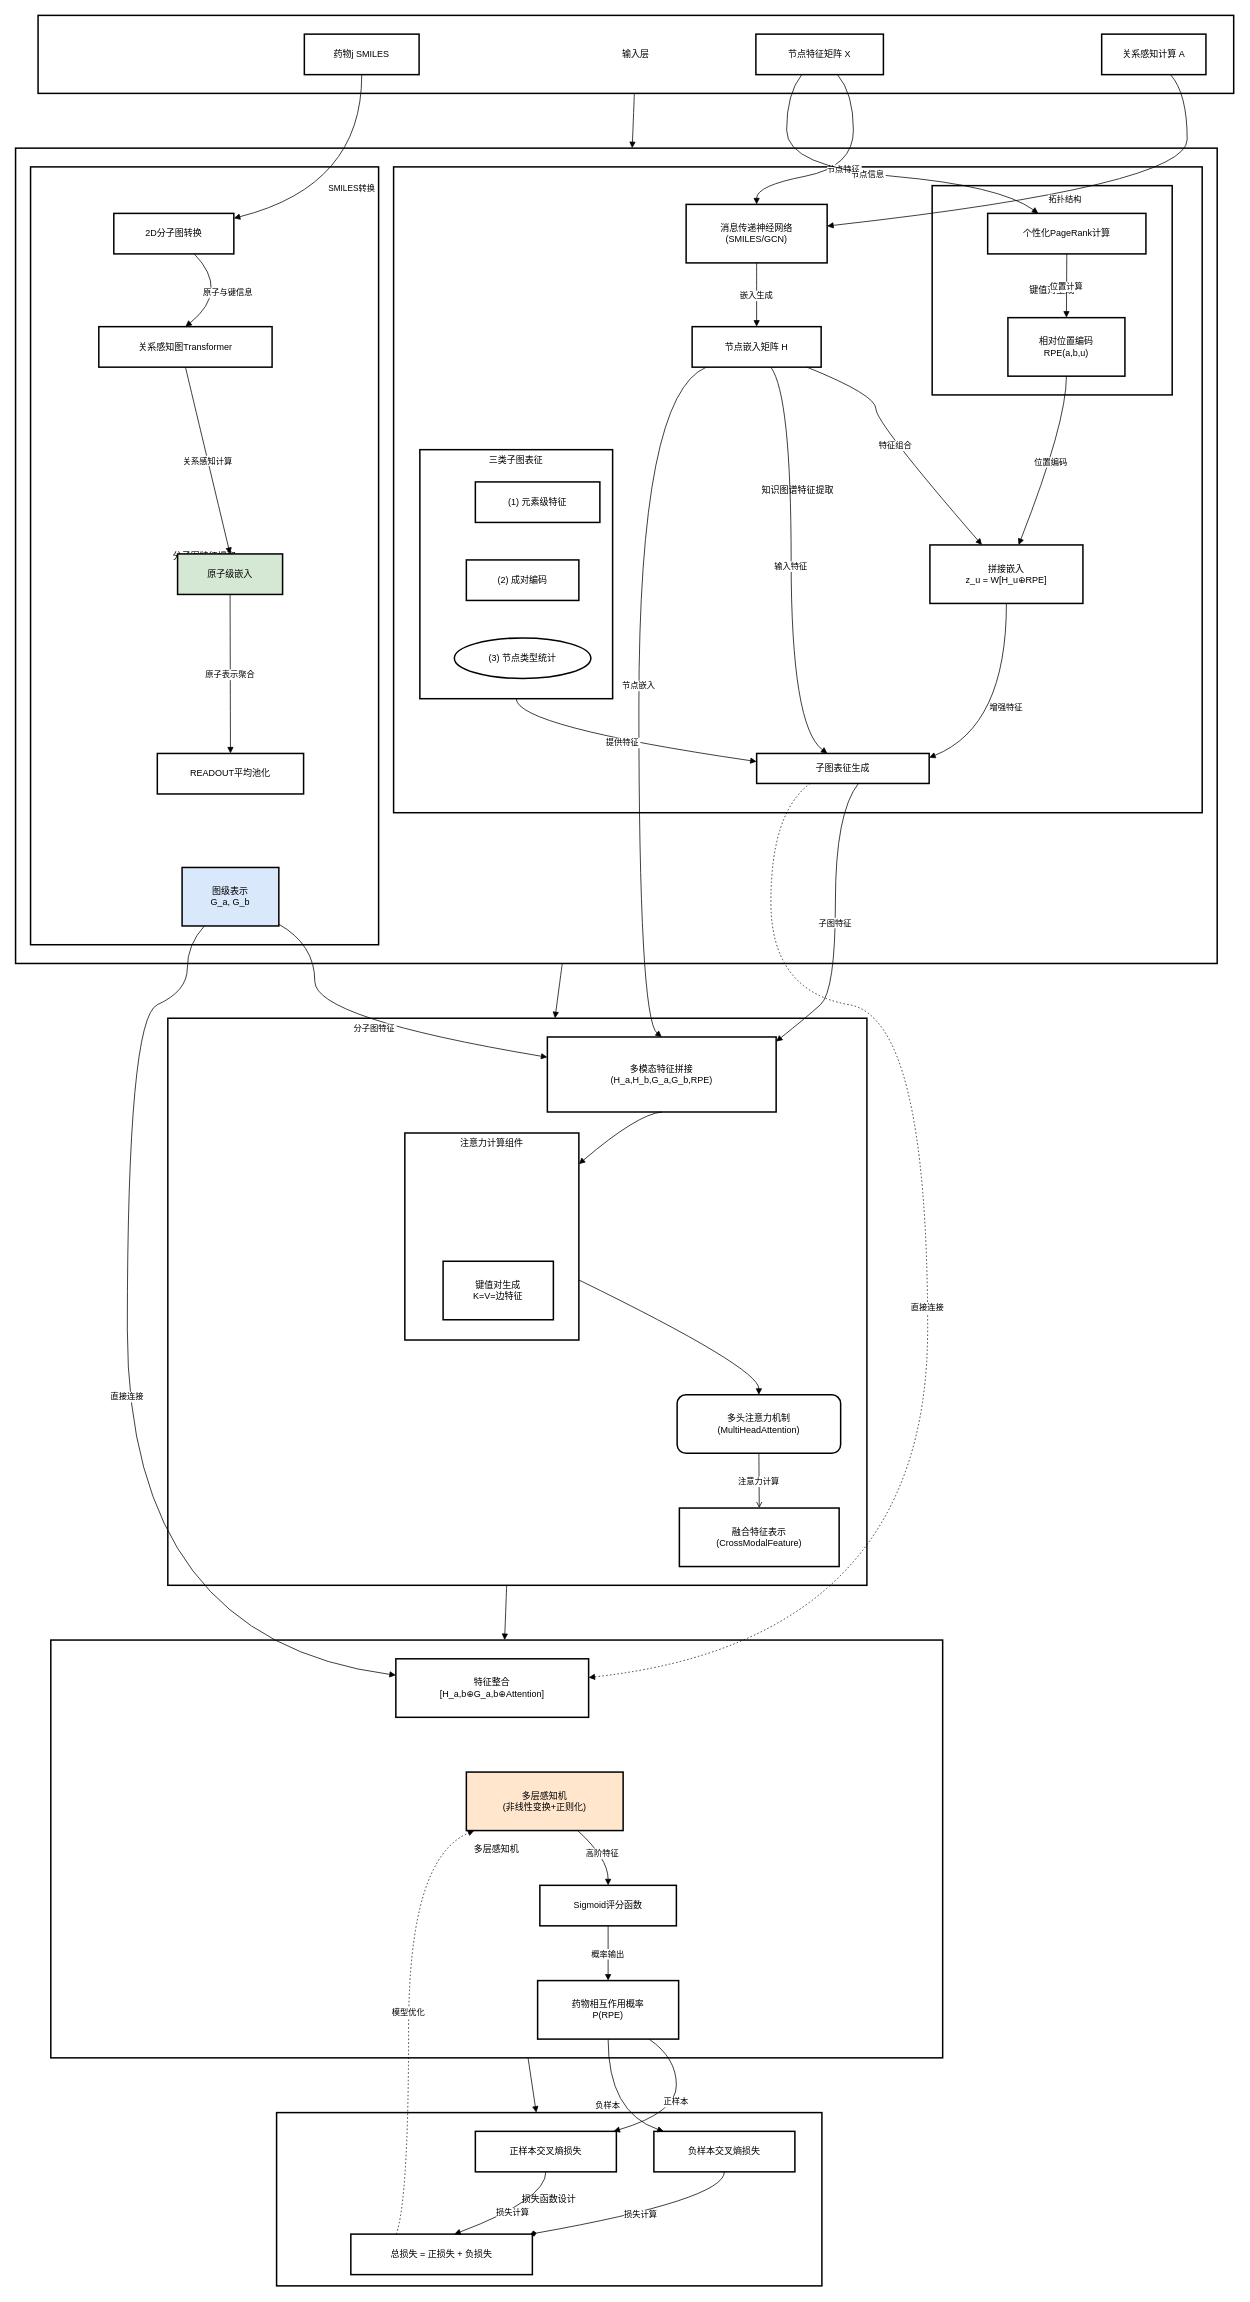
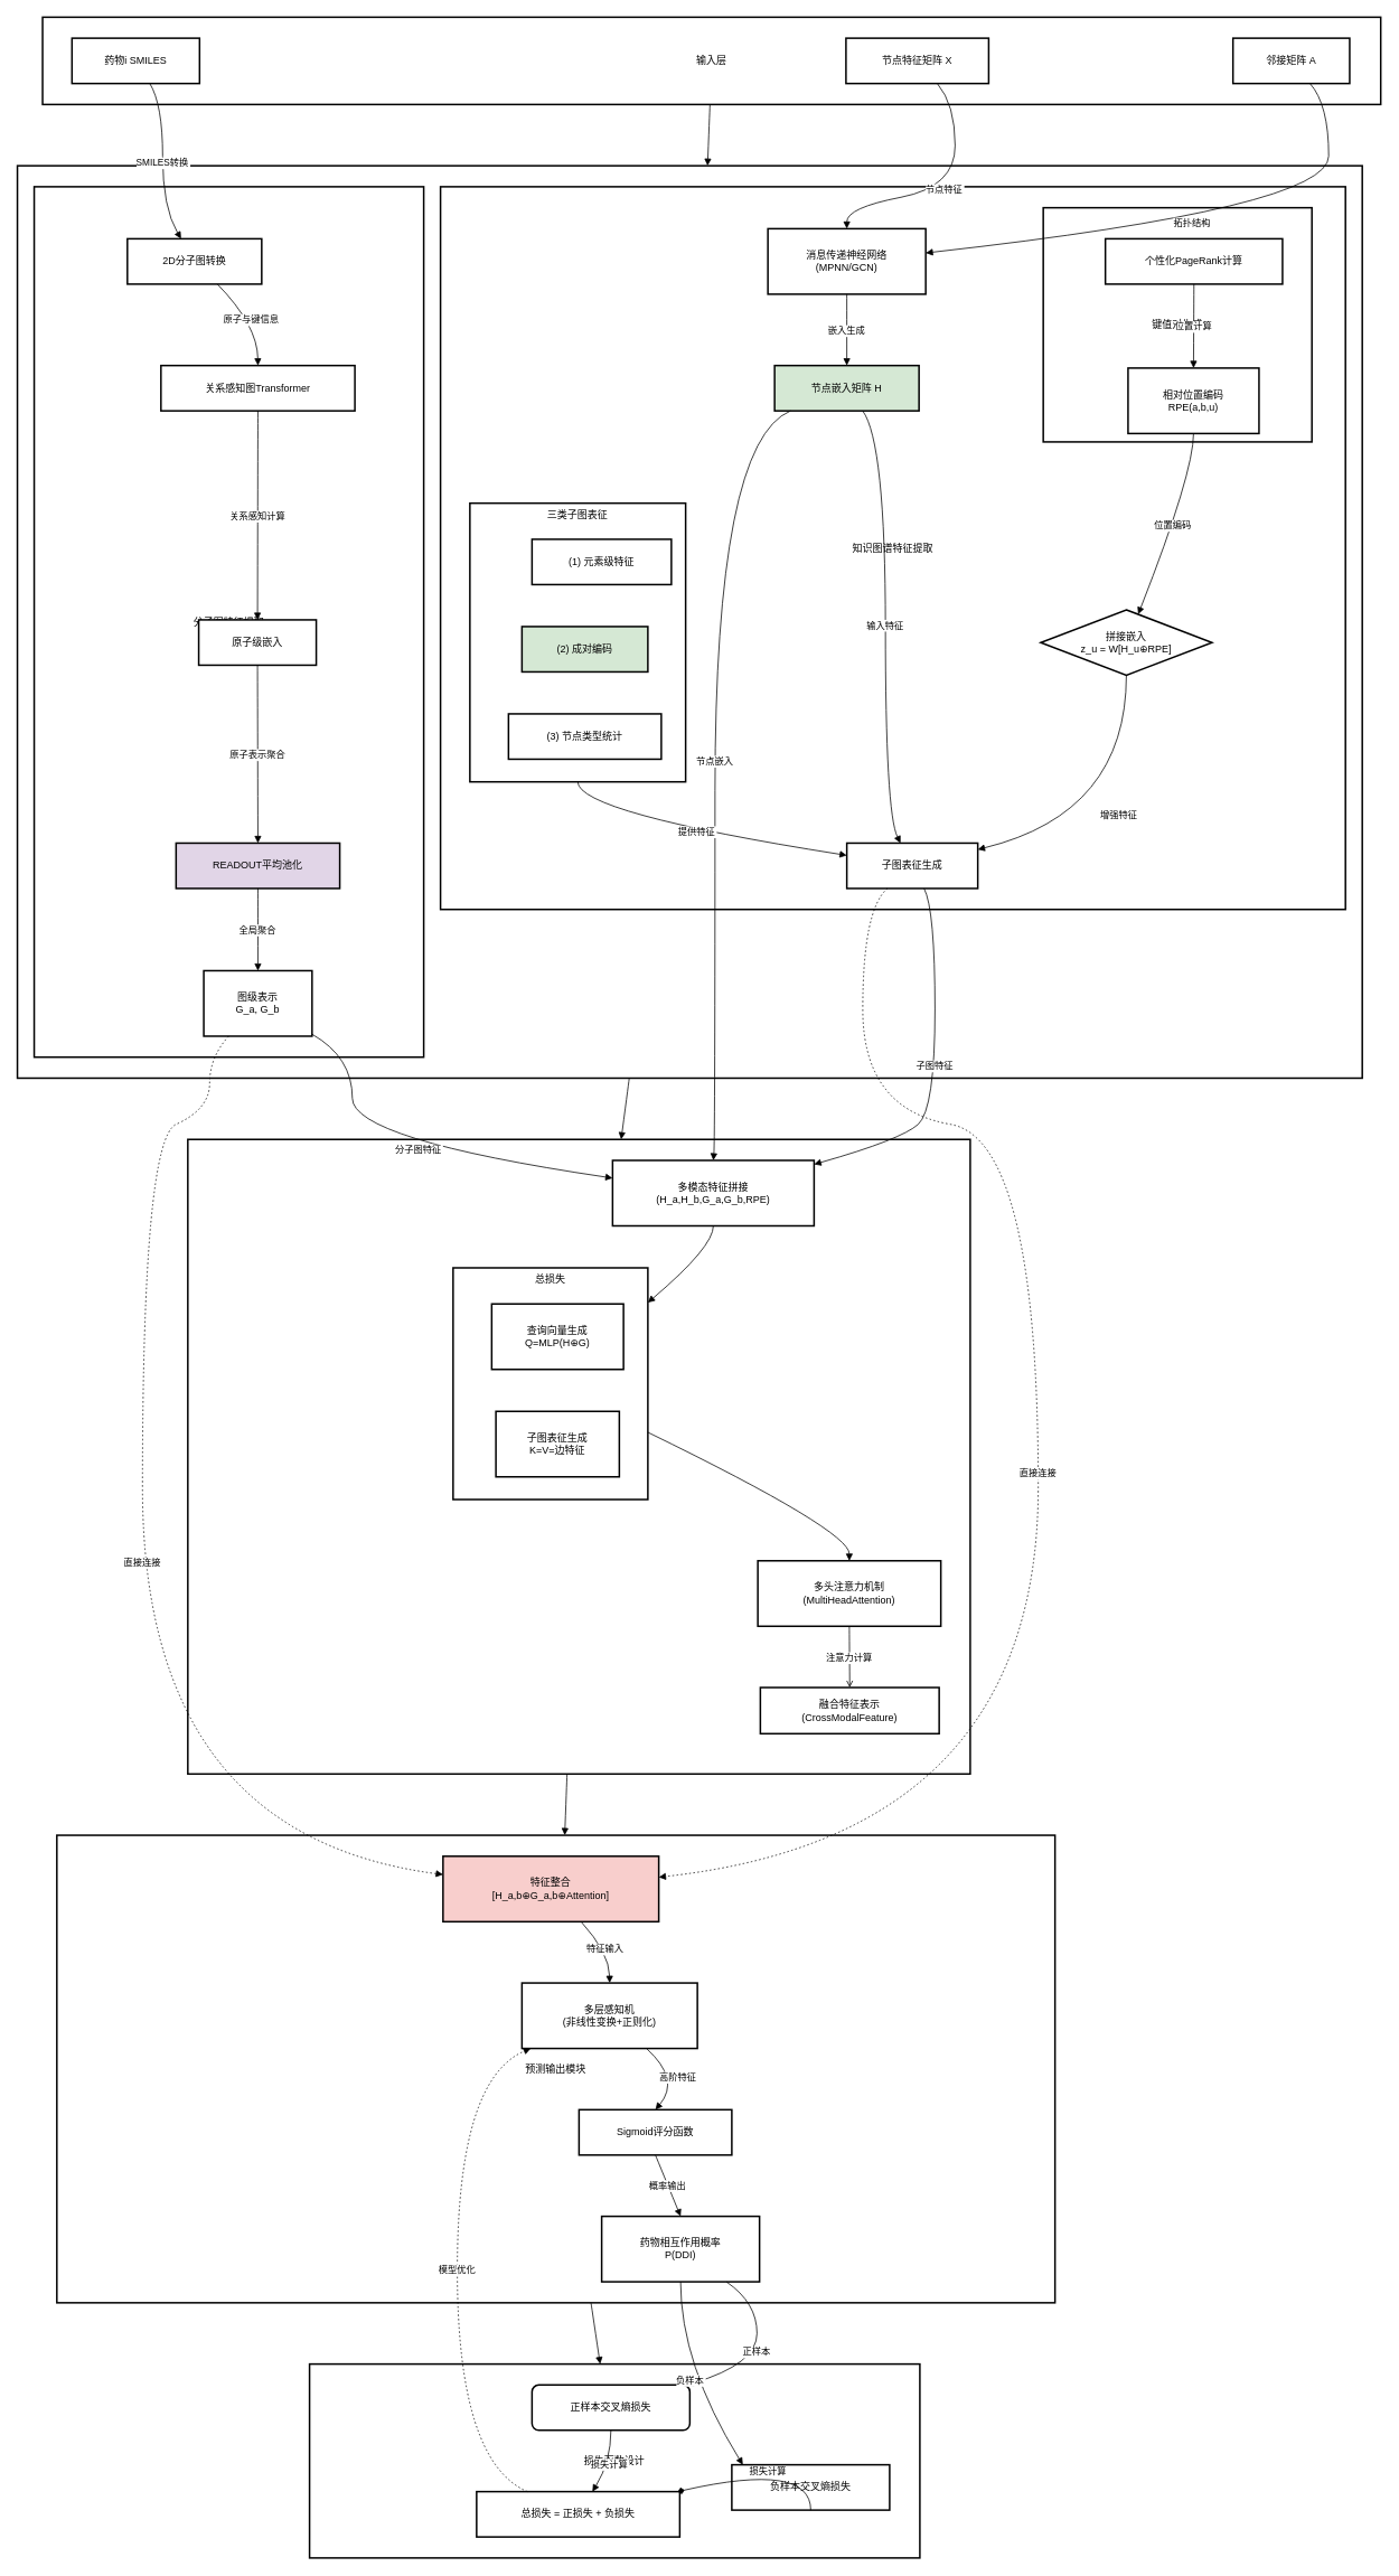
+ <mxCell id="17" value="药物i SMILES" style="whiteSpace=wrap;strokeWidth=2;" vertex="1" parent="1"><mxGeometry x="85" y="45" width="152" height="54" as="geometry" /></mxCell>
- <mxCell id="18" value="药物j SMILES" style="whiteSpace=wrap;strokeWidth=2;" vertex="1" parent="1"><mxGeometry x="405" y="45" width="153" height="54" as="geometry" /></mxCell>
- <mxCell id="20" value="关系感知计算 A" style="whiteSpace=wrap;strokeWidth=2;" vertex="1" parent="1"><mxGeometry x="1468" y="45" width="139" height="54" as="geometry" /></mxCell>
+ <mxCell id="20" value="邻接矩阵 A" style="whiteSpace=wrap;strokeWidth=2;" vertex="1" parent="1"><mxGeometry x="1468" y="45" width="139" height="54" as="geometry" /></mxCell>
+ <mxCell id="42" value="SMILES转换" style="curved=1;startArrow=none;endArrow=block;exitX=0.61;exitY=1;entryX=0.4;entryY=0;rounded=0;" edge="1" parent="1" source="17" target="27"><mxGeometry relative="1" as="geometry"><Array as="points"><mxPoint x="193" y="124" /><mxPoint x="193" y="247" /></Array></mxGeometry></mxCell>
- <mxCell id="43" value="SMILES转换" style="curved=1;startArrow=none;endArrow=block;exitX=0.5;exitY=1;entryX=1;entryY=0.12;rounded=0;" edge="1" parent="1" source="18" target="27"><mxGeometry relative="1" as="geometry"><Array as="points"><mxPoint x="482" y="247" /></Array></mxGeometry></mxCell>
- <mxCell id="46" value="节点信息" style="curved=1;startArrow=none;endArrow=block;exitX=0.36;exitY=1;entryX=0.32;entryY=0;rounded=0;" edge="1" parent="1" source="19" target="23"><mxGeometry relative="1" as="geometry"><Array as="points"><mxPoint x="1048" y="124" /><mxPoint x="1048" y="222" /><mxPoint x="1332" y="247" /></Array></mxGeometry></mxCell>
- <mxCell id="21" value="消息传递神经网络&#10;(SMILES/GCN)" style="whiteSpace=wrap;strokeWidth=2;" vertex="1" parent="1"><mxGeometry x="914" y="272" width="188" height="78" as="geometry" /></mxCell>
+ <mxCell id="21" value="消息传递神经网络&#10;(MPNN/GCN)" style="whiteSpace=wrap;strokeWidth=2;" vertex="1" parent="1"><mxGeometry x="914" y="272" width="188" height="78" as="geometry" /></mxCell>
- <mxCell id="28" value="关系感知图Transformer" style="whiteSpace=wrap;strokeWidth=2;" vertex="1" parent="1"><mxGeometry x="131" y="435" width="231" height="54" as="geometry" /></mxCell>
+ <mxCell id="28" value="关系感知图Transformer" style="whiteSpace=wrap;strokeWidth=2;" vertex="1" parent="1"><mxGeometry x="191" y="435" width="231" height="54" as="geometry" /></mxCell>
- <mxCell id="22" value="节点嵌入矩阵 H" style="whiteSpace=wrap;strokeWidth=2;" vertex="1" parent="1"><mxGeometry x="922" y="435" width="172" height="54" as="geometry" /></mxCell>
+ <mxCell id="22" value="节点嵌入矩阵 H" style="whiteSpace=wrap;strokeWidth=2;fillColor=#d5e8d4;" vertex="1" parent="1"><mxGeometry x="922" y="435" width="172" height="54" as="geometry" /></mxCell>
- <mxCell id="24" value="相对位置编码&#10;RPE(a,b,u)" style="whiteSpace=wrap;strokeWidth=2;" vertex="1" parent="1"><mxGeometry x="1343" y="423" width="156" height="78" as="geometry" /></mxCell>
+ <mxCell id="24" value="相对位置编码&#10;RPE(a,b,u)" style="whiteSpace=wrap;strokeWidth=2;" vertex="1" parent="1"><mxGeometry x="1343" y="438" width="156" height="78" as="geometry" /></mxCell>
- <mxCell id="49" value="特征组合" style="curved=1;startArrow=none;endArrow=block;exitX=0.89;exitY=1;entryX=0.34;entryY=0;rounded=0;" edge="1" parent="1" source="22" target="25"><mxGeometry relative="1" as="geometry"><Array as="points"><mxPoint x="1167" y="526" /><mxPoint x="1167" y="563" /></Array></mxGeometry></mxCell>
- <mxCell id="29" value="原子级嵌入" style="whiteSpace=wrap;strokeWidth=2;fillColor=#d5e8d4;" vertex="1" parent="1"><mxGeometry x="236" y="738" width="140" height="54" as="geometry" /></mxCell>
+ <mxCell id="29" value="原子级嵌入" style="whiteSpace=wrap;strokeWidth=2;" vertex="1" parent="1"><mxGeometry x="236" y="738" width="140" height="54" as="geometry" /></mxCell>
- <mxCell id="25" value="拼接嵌入&#10;z_u = W[H_u⊕RPE]" style="whiteSpace=wrap;strokeWidth=2;" vertex="1" parent="1"><mxGeometry x="1239" y="726" width="204" height="78" as="geometry" /></mxCell>
+ <mxCell id="25" value="拼接嵌入&#10;z_u = W[H_u⊕RPE]" style="rhombus;whiteSpace=wrap;strokeWidth=2;" vertex="1" parent="1"><mxGeometry x="1239" y="726" width="204" height="78" as="geometry" /></mxCell>
- <mxCell id="13" value="(2) 成对编码" style="whiteSpace=wrap;strokeWidth=2;" vertex="1" parent="11"><mxGeometry x="62" y="147" width="150" height="54" as="geometry" /></mxCell>
+ <mxCell id="13" value="(2) 成对编码" style="whiteSpace=wrap;strokeWidth=2;fillColor=#d5e8d4;" vertex="1" parent="11"><mxGeometry x="62" y="147" width="150" height="54" as="geometry" /></mxCell>
- <mxCell id="14" value="(3) 节点类型统计" style="ellipse;whiteSpace=wrap;strokeWidth=2;" vertex="1" parent="11"><mxGeometry x="46" y="251" width="182" height="54" as="geometry" /></mxCell>
+ <mxCell id="14" value="(3) 节点类型统计" style="whiteSpace=wrap;strokeWidth=2;" vertex="1" parent="11"><mxGeometry x="46" y="251" width="182" height="54" as="geometry" /></mxCell>
- <mxCell id="26" value="子图表征生成" style="whiteSpace=wrap;strokeWidth=2;" vertex="1" parent="1"><mxGeometry x="1008" y="1004" width="230" height="40" as="geometry" /></mxCell>
+ <mxCell id="26" value="子图表征生成" style="whiteSpace=wrap;strokeWidth=2;" vertex="1" parent="1"><mxGeometry x="1008" y="1004" width="156" height="54" as="geometry" /></mxCell>
- <mxCell id="30" value="READOUT平均池化" style="whiteSpace=wrap;strokeWidth=2;" vertex="1" parent="1"><mxGeometry x="209" y="1004" width="195" height="54" as="geometry" /></mxCell>
+ <mxCell id="30" value="READOUT平均池化" style="whiteSpace=wrap;strokeWidth=2;fillColor=#e1d5e7;" vertex="1" parent="1"><mxGeometry x="209" y="1004" width="195" height="54" as="geometry" /></mxCell>
+ <mxCell id="56" value="全局聚合" style="curved=1;startArrow=none;endArrow=block;exitX=0.5;exitY=1;entryX=0.5;entryY=0;rounded=0;" edge="1" parent="1" source="30" target="31"><mxGeometry relative="1" as="geometry"><Array as="points" /></mxGeometry></mxCell>
- <mxCell id="31" value="图级表示&#10;G_a, G_b" style="whiteSpace=wrap;strokeWidth=2;fillColor=#dae8fc;" vertex="1" parent="1"><mxGeometry x="242" y="1156" width="129" height="78" as="geometry" /></mxCell>
+ <mxCell id="31" value="图级表示&#10;G_a, G_b" style="whiteSpace=wrap;strokeWidth=2;" vertex="1" parent="1"><mxGeometry x="242" y="1156" width="129" height="78" as="geometry" /></mxCell>
- <mxCell id="32" value="多模态特征拼接&#10;(H_a,H_b,G_a,G_b,RPE)" style="whiteSpace=wrap;strokeWidth=2;" vertex="1" parent="1"><mxGeometry x="729" y="1382" width="305" height="100" as="geometry" /></mxCell>
+ <mxCell id="32" value="多模态特征拼接&#10;(H_a,H_b,G_a,G_b,RPE)" style="whiteSpace=wrap;strokeWidth=2;" vertex="1" parent="1"><mxGeometry x="729" y="1382" width="240" height="78" as="geometry" /></mxCell>
- <mxCell id="5" value="注意力计算组件" style="whiteSpace=wrap;strokeWidth=2;verticalAlign=top;" vertex="1" parent="1"><mxGeometry x="539" y="1510" width="232" height="276" as="geometry" /></mxCell>
+ <mxCell id="5" value="总损失" style="whiteSpace=wrap;strokeWidth=2;verticalAlign=top;" vertex="1" parent="1"><mxGeometry x="539" y="1510" width="232" height="276" as="geometry" /></mxCell>
- <mxCell id="62" value="直接连接" style="curved=1;dashed=0;dashPattern=2 3;startArrow=none;endArrow=block;exitX=0.23;exitY=1;entryX=0;entryY=0.28;rounded=0;" edge="1" parent="1" source="31" target="35"><mxGeometry relative="1" as="geometry"><Array as="points"><mxPoint x="249" y="1259" /><mxPoint x="249" y="1321" /><mxPoint x="169" y="1357" /><mxPoint x="169" y="2186" /></Array></mxGeometry></mxCell>
+ <mxCell id="62" value="直接连接" style="curved=1;dashed=1;dashPattern=2 3;startArrow=none;endArrow=block;exitX=0.23;exitY=1;entryX=0;entryY=0.28;rounded=0;" edge="1" parent="1" source="31" target="35"><mxGeometry relative="1" as="geometry"><Array as="points"><mxPoint x="249" y="1259" /><mxPoint x="249" y="1321" /><mxPoint x="169" y="1357" /><mxPoint x="169" y="2186" /></Array></mxGeometry></mxCell>
+ <mxCell id="6" value="查询向量生成&#10;Q=MLP(H⊕G)" style="whiteSpace=wrap;strokeWidth=2;" vertex="1" parent="5"><mxGeometry x="46" y="43" width="157" height="78" as="geometry" /></mxCell>
- <mxCell id="7" value="键值对生成&#10;K=V=边特征" style="whiteSpace=wrap;strokeWidth=2;" vertex="1" parent="5"><mxGeometry x="51" y="171" width="147" height="78" as="geometry" /></mxCell>
+ <mxCell id="7" value="子图表征生成&#10;K=V=边特征" style="whiteSpace=wrap;strokeWidth=2;" vertex="1" parent="5"><mxGeometry x="51" y="171" width="147" height="78" as="geometry" /></mxCell>
- <mxCell id="33" value="多头注意力机制&#10;(MultiHeadAttention)" style="whiteSpace=wrap;strokeWidth=2;rounded=1;" vertex="1" parent="1"><mxGeometry x="902" y="1859" width="218" height="78" as="geometry" /></mxCell>
+ <mxCell id="33" value="多头注意力机制&#10;(MultiHeadAttention)" style="whiteSpace=wrap;strokeWidth=2;" vertex="1" parent="1"><mxGeometry x="902" y="1859" width="218" height="78" as="geometry" /></mxCell>
- <mxCell id="34" value="融合特征表示&#10;(CrossModalFeature)" style="whiteSpace=wrap;strokeWidth=2;" vertex="1" parent="1"><mxGeometry x="905" y="2010" width="213" height="78" as="geometry" /></mxCell>
+ <mxCell id="34" value="融合特征表示&#10;(CrossModalFeature)" style="whiteSpace=wrap;strokeWidth=2;" vertex="1" parent="1"><mxGeometry x="905" y="2010" width="213" height="55" as="geometry" /></mxCell>
- <mxCell id="35" value="特征整合&#10;[H_a,b⊕G_a,b⊕Attention]" style="whiteSpace=wrap;strokeWidth=2;" vertex="1" parent="1"><mxGeometry x="527" y="2211" width="257" height="78" as="geometry" /></mxCell>
+ <mxCell id="35" value="特征整合&#10;[H_a,b⊕G_a,b⊕Attention]" style="whiteSpace=wrap;strokeWidth=2;fillColor=#f8cecc;" vertex="1" parent="1"><mxGeometry x="527" y="2211" width="257" height="78" as="geometry" /></mxCell>
+ <mxCell id="63" value="特征输入" style="curved=1;startArrow=none;endArrow=block;exitX=0.64;exitY=1;entryX=0.5;entryY=0;rounded=0;" edge="1" parent="1" source="35" target="36"><mxGeometry relative="1" as="geometry"><Array as="points"><mxPoint x="725" y="2326" /></Array></mxGeometry></mxCell>
- <mxCell id="36" value="多层感知机&#10;(非线性变换+正则化)" style="whiteSpace=wrap;strokeWidth=2;fillColor=#ffe6cc;" vertex="1" parent="1"><mxGeometry x="621" y="2362" width="209" height="78" as="geometry" /></mxCell>
+ <mxCell id="36" value="多层感知机&#10;(非线性变换+正则化)" style="whiteSpace=wrap;strokeWidth=2;" vertex="1" parent="1"><mxGeometry x="621" y="2362" width="209" height="78" as="geometry" /></mxCell>
- <mxCell id="3" value="多层感知机" style="whiteSpace=wrap;strokeWidth=2;" vertex="1" parent="1"><mxGeometry x="67" y="2186" width="1189" height="557" as="geometry" /></mxCell>
+ <mxCell id="3" value="预测输出模块" style="whiteSpace=wrap;strokeWidth=2;" vertex="1" parent="1"><mxGeometry x="67" y="2186" width="1189" height="557" as="geometry" /></mxCell>
- <mxCell id="37" value="Sigmoid评分函数" style="whiteSpace=wrap;strokeWidth=2;" vertex="1" parent="1"><mxGeometry x="719" y="2513" width="182" height="54" as="geometry" /></mxCell>
+ <mxCell id="37" value="Sigmoid评分函数" style="whiteSpace=wrap;strokeWidth=2;" vertex="1" parent="1"><mxGeometry x="689" y="2513" width="182" height="54" as="geometry" /></mxCell>
- <mxCell id="38" value="药物相互作用概率&#10;P(RPE)" style="whiteSpace=wrap;strokeWidth=2;" vertex="1" parent="1"><mxGeometry x="716" y="2640" width="188" height="78" as="geometry" /></mxCell>
+ <mxCell id="38" value="药物相互作用概率&#10;P(DDI)" style="whiteSpace=wrap;strokeWidth=2;" vertex="1" parent="1"><mxGeometry x="716" y="2640" width="188" height="78" as="geometry" /></mxCell>
- <mxCell id="39" value="正样本交叉熵损失" style="whiteSpace=wrap;strokeWidth=2;" vertex="1" parent="1"><mxGeometry x="633" y="2841" width="188" height="54" as="geometry" /></mxCell>
+ <mxCell id="39" value="正样本交叉熵损失" style="whiteSpace=wrap;strokeWidth=2;rounded=1;" vertex="1" parent="1"><mxGeometry x="633" y="2841" width="188" height="54" as="geometry" /></mxCell>
- <mxCell id="40" value="负样本交叉熵损失" style="whiteSpace=wrap;strokeWidth=2;" vertex="1" parent="1"><mxGeometry x="871" y="2841" width="188" height="54" as="geometry" /></mxCell>
+ <mxCell id="40" value="负样本交叉熵损失" style="whiteSpace=wrap;strokeWidth=2;" vertex="1" parent="1"><mxGeometry x="871" y="2936" width="188" height="54" as="geometry" /></mxCell>
- <mxCell id="41" value="总损失 = 正损失 + 负损失" style="whiteSpace=wrap;strokeWidth=2;" vertex="1" parent="1"><mxGeometry x="467" y="2978" width="242" height="54" as="geometry" /></mxCell>
+ <mxCell id="41" value="总损失 = 正损失 + 负损失" style="whiteSpace=wrap;strokeWidth=2;" vertex="1" parent="1"><mxGeometry x="567" y="2968" width="242" height="54" as="geometry" /></mxCell>
